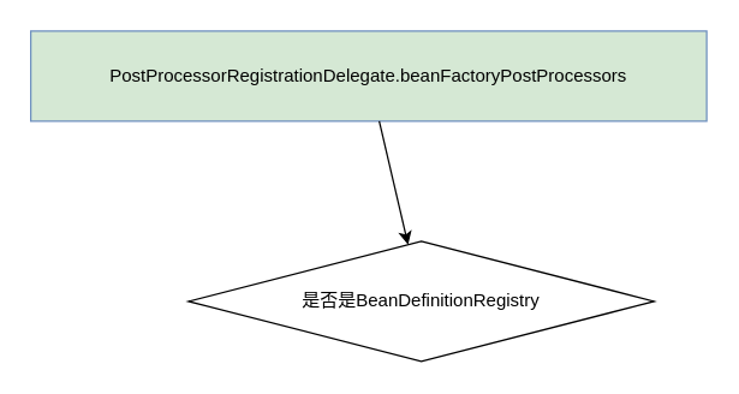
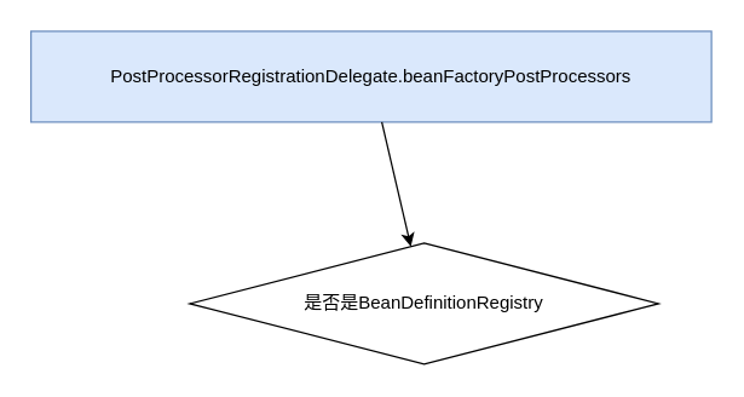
- <mxCell id="2" value="PostProcessorRegistrationDelegate.beanFactoryPostProcessors" style="rounded=0;whiteSpace=wrap;html=1;fillColor=#d5e8d4;strokeColor=#6c8ebf;" vertex="1" parent="1"><mxGeometry x="20" y="20" width="450" height="60" as="geometry" /></mxCell>
+ <mxCell id="2" value="PostProcessorRegistrationDelegate.beanFactoryPostProcessors" style="rounded=0;whiteSpace=wrap;html=1;fillColor=#dae8fc;strokeColor=#6c8ebf;" vertex="1" parent="1"><mxGeometry x="20" y="20" width="450" height="60" as="geometry" /></mxCell>
